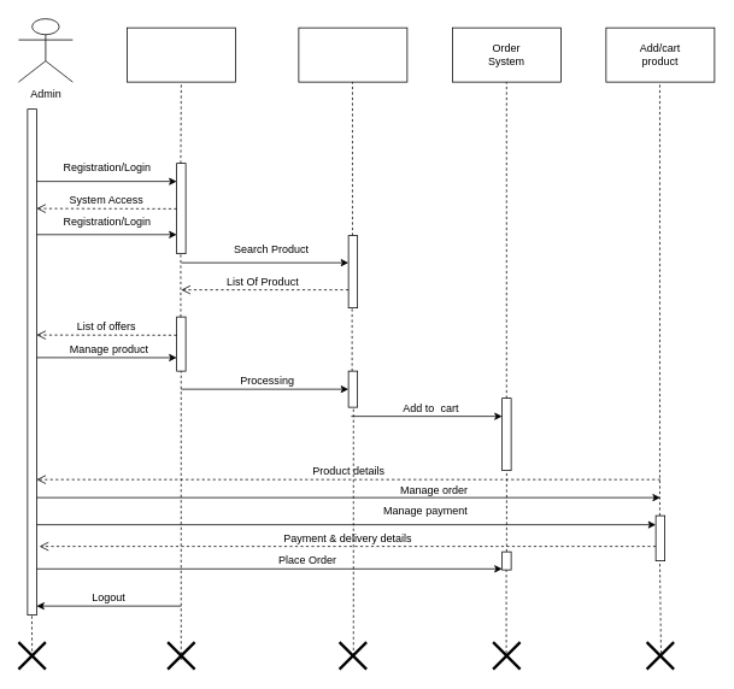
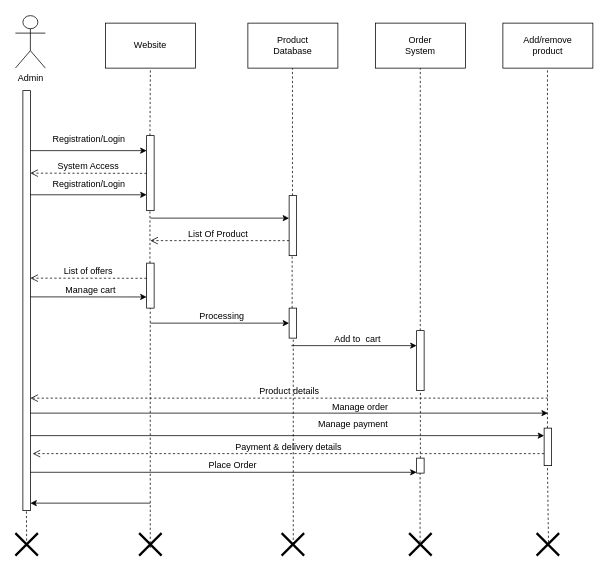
- <mxCell id="2" value="&lt;font style=&quot;font-size: 12px;&quot;&gt;Admin&lt;/font&gt;" style="shape=umlActor;verticalLabelPosition=bottom;verticalAlign=top;html=1;outlineConnect=0;labelBackgroundColor=none;labelBorderColor=none;fontSize=12;" vertex="1" parent="1"><mxGeometry x="20" y="20" width="60" height="70" as="geometry" /></mxCell>
+ <mxCell id="2" value="&lt;font style=&quot;font-size: 12px;&quot;&gt;Admin&lt;/font&gt;" style="shape=umlActor;verticalLabelPosition=bottom;verticalAlign=top;html=1;outlineConnect=0;labelBackgroundColor=none;labelBorderColor=none;fontSize=12;" vertex="1" parent="1"><mxGeometry x="20" y="20" width="40" height="70" as="geometry" /></mxCell>
+ <mxCell id="40" value="Website" style="text;html=1;strokeColor=none;fillColor=none;align=center;verticalAlign=middle;whiteSpace=wrap;rounded=0;labelBackgroundColor=none;labelBorderColor=none;fontSize=12;" vertex="1" parent="1"><mxGeometry x="170" y="45" width="60" height="30" as="geometry" /></mxCell>
+ <mxCell id="41" value="Product Database" style="text;html=1;strokeColor=none;fillColor=none;align=center;verticalAlign=middle;whiteSpace=wrap;rounded=0;labelBackgroundColor=none;labelBorderColor=none;fontSize=12;" vertex="1" parent="1"><mxGeometry x="360" y="45" width="60" height="30" as="geometry" /></mxCell>
- <mxCell id="43" value="Add/cart&lt;br&gt;product" style="text;html=1;strokeColor=none;fillColor=none;align=center;verticalAlign=middle;whiteSpace=wrap;rounded=0;labelBackgroundColor=none;labelBorderColor=none;fontSize=12;" vertex="1" parent="1"><mxGeometry x="700" y="40" width="60" height="40" as="geometry" /></mxCell>
+ <mxCell id="43" value="Add/remove&lt;br&gt;product" style="text;html=1;strokeColor=none;fillColor=none;align=center;verticalAlign=middle;whiteSpace=wrap;rounded=0;labelBackgroundColor=none;labelBorderColor=none;fontSize=12;" vertex="1" parent="1"><mxGeometry x="700" y="40" width="60" height="40" as="geometry" /></mxCell>
- <mxCell id="46" value="Search Product" style="text;html=1;strokeColor=none;fillColor=none;align=center;verticalAlign=middle;whiteSpace=wrap;rounded=0;labelBackgroundColor=none;labelBorderColor=none;fontSize=12;" vertex="1" parent="1"><mxGeometry x="250" y="260" width="100" height="30" as="geometry" /></mxCell>
- <mxCell id="47" value="Manage product" style="text;html=1;align=center;verticalAlign=middle;resizable=0;points=[];autosize=1;strokeColor=none;fillColor=none;labelBackgroundColor=none;labelBorderColor=none;fontSize=12;" vertex="1" parent="1"><mxGeometry x="65" y="371" width="110" height="30" as="geometry" /></mxCell>
+ <mxCell id="47" value="Manage cart" style="text;html=1;align=center;verticalAlign=middle;resizable=0;points=[];autosize=1;strokeColor=none;fillColor=none;labelBackgroundColor=none;labelBorderColor=none;fontSize=12;" vertex="1" parent="1"><mxGeometry x="65" y="371" width="110" height="30" as="geometry" /></mxCell>
- <mxCell id="60" value="Place Order" style="text;html=1;strokeColor=none;fillColor=none;align=center;verticalAlign=middle;whiteSpace=wrap;rounded=0;labelBackgroundColor=none;labelBorderColor=none;fontSize=12;" vertex="1" parent="1"><mxGeometry x="300" y="605" width="80" height="30" as="geometry" /></mxCell>
+ <mxCell id="60" value="Place Order" style="text;html=1;strokeColor=none;fillColor=none;align=center;verticalAlign=middle;whiteSpace=wrap;rounded=0;labelBackgroundColor=none;labelBorderColor=none;fontSize=12;" vertex="1" parent="1"><mxGeometry x="270" y="605" width="80" height="30" as="geometry" /></mxCell>
- <mxCell id="61" value="Logout" style="text;html=1;strokeColor=none;fillColor=none;align=center;verticalAlign=middle;whiteSpace=wrap;rounded=0;labelBackgroundColor=none;labelBorderColor=none;fontSize=12;" vertex="1" parent="1"><mxGeometry x="90" y="646" width="60" height="30" as="geometry" /></mxCell>
